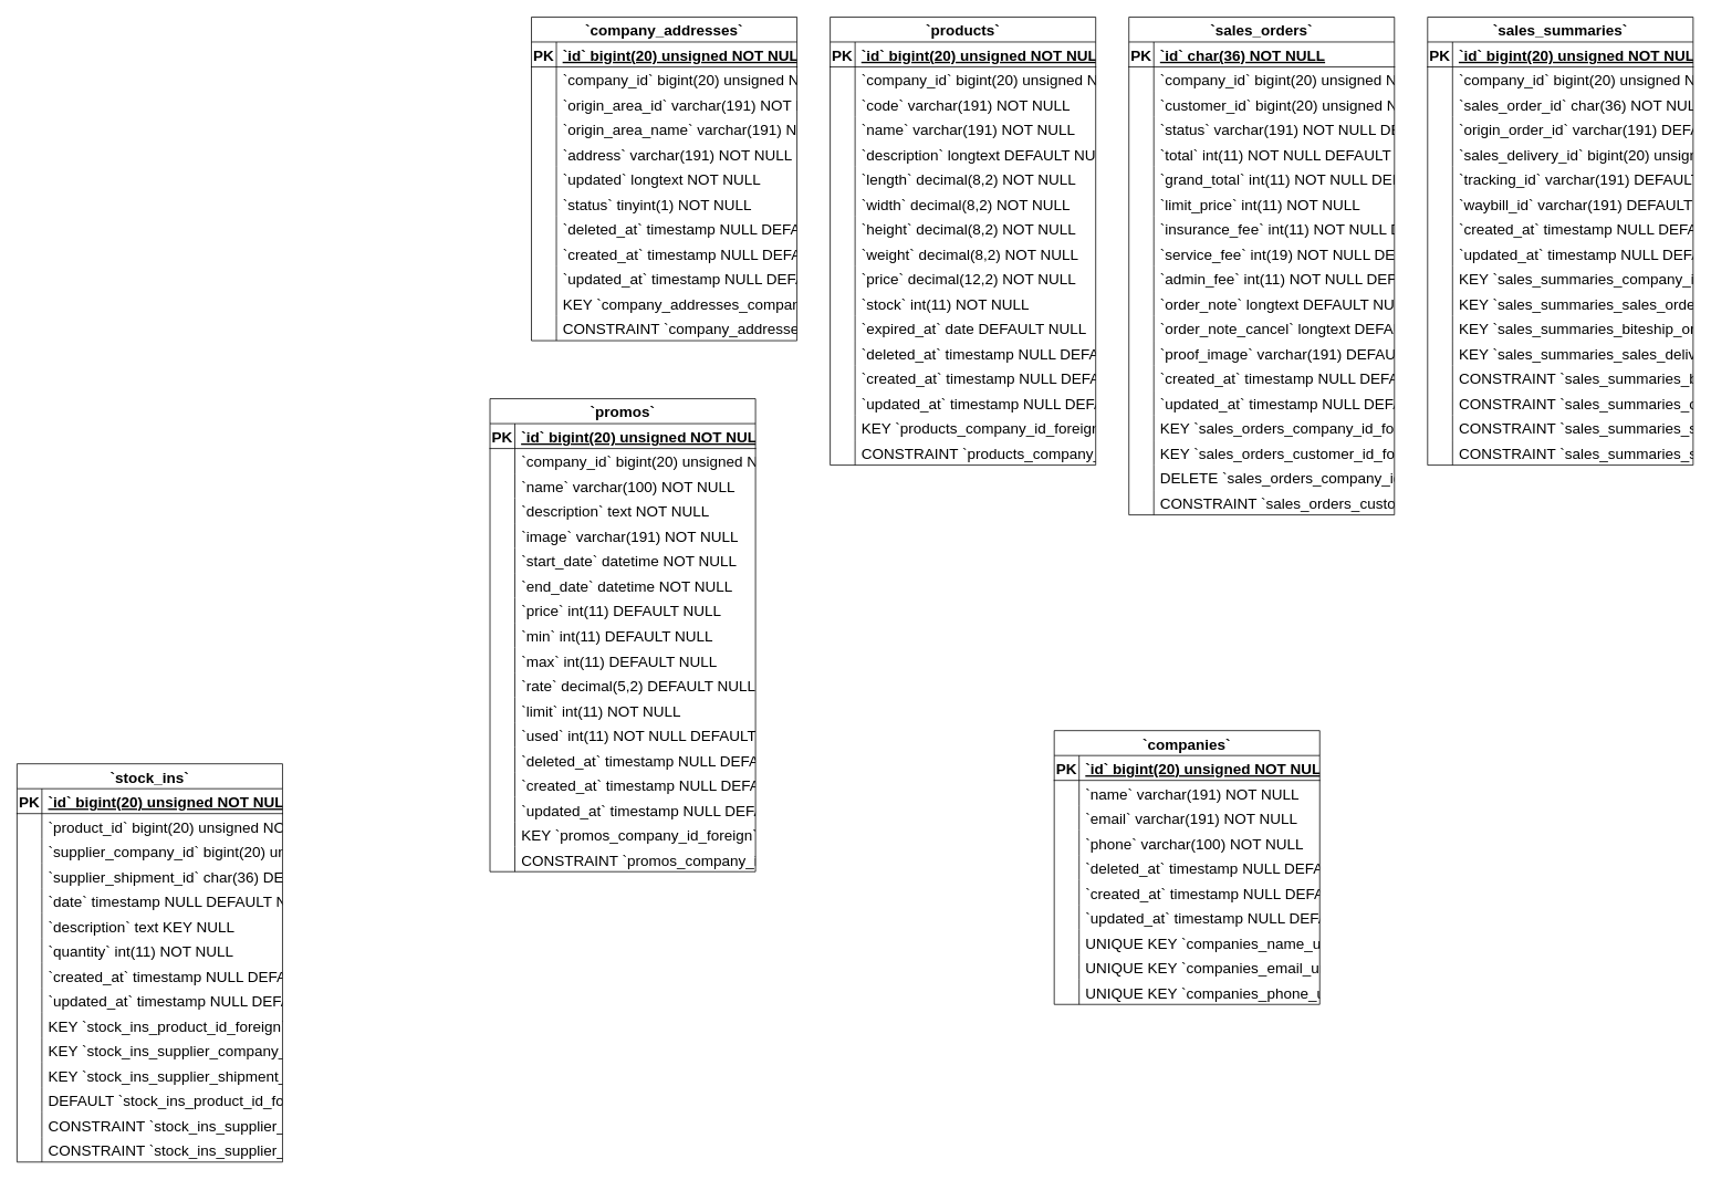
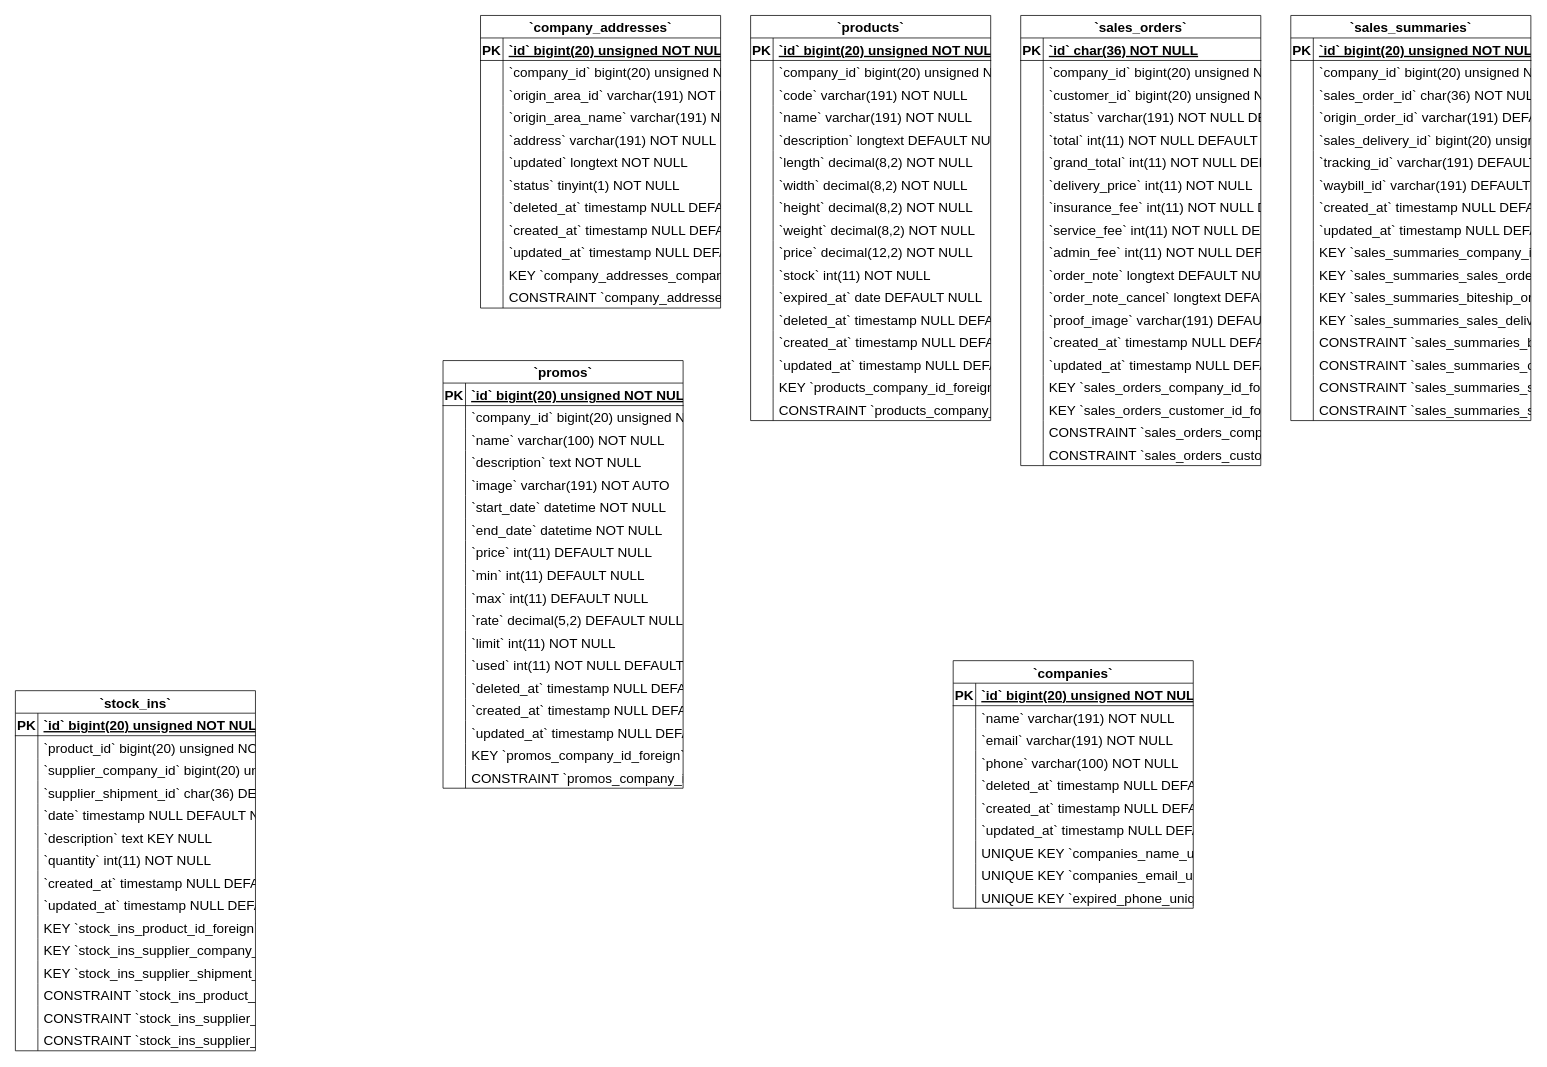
- <mxCell id="244" value="`limit_price` int(11) NOT NULL" style="shape=partialRectangle;overflow=hidden;connectable=0;fillColor=none;align=left;strokeColor=inherit;top=0;left=0;bottom=0;right=0;spacingLeft=6;fontSize=18;" vertex="1" parent="242"><mxGeometry x="30" width="290" height="30" as="geometry"><mxRectangle width="290" height="30" as="alternateBounds" /></mxGeometry></mxCell>
+ <mxCell id="244" value="`delivery_price` int(11) NOT NULL" style="shape=partialRectangle;overflow=hidden;connectable=0;fillColor=none;align=left;strokeColor=inherit;top=0;left=0;bottom=0;right=0;spacingLeft=6;fontSize=18;" vertex="1" parent="242"><mxGeometry x="30" width="290" height="30" as="geometry"><mxRectangle width="290" height="30" as="alternateBounds" /></mxGeometry></mxCell>
- <mxCell id="250" value="`service_fee` int(19) NOT NULL DEFAULT 0" style="shape=partialRectangle;overflow=hidden;connectable=0;fillColor=none;align=left;strokeColor=inherit;top=0;left=0;bottom=0;right=0;spacingLeft=6;fontSize=18;" vertex="1" parent="248"><mxGeometry x="30" width="290" height="30" as="geometry"><mxRectangle width="290" height="30" as="alternateBounds" /></mxGeometry></mxCell>
+ <mxCell id="250" value="`service_fee` int(11) NOT NULL DEFAULT 0" style="shape=partialRectangle;overflow=hidden;connectable=0;fillColor=none;align=left;strokeColor=inherit;top=0;left=0;bottom=0;right=0;spacingLeft=6;fontSize=18;" vertex="1" parent="248"><mxGeometry x="30" width="290" height="30" as="geometry"><mxRectangle width="290" height="30" as="alternateBounds" /></mxGeometry></mxCell>
- <mxCell id="277" value="DELETE `sales_orders_company_id_foreign` FOREIGN KEY (`company_id`) REFERENCES `companies` (`id`)" style="shape=partialRectangle;overflow=hidden;connectable=0;fillColor=none;align=left;strokeColor=inherit;top=0;left=0;bottom=0;right=0;spacingLeft=6;fontSize=18;" vertex="1" parent="275"><mxGeometry x="30" width="290" height="30" as="geometry"><mxRectangle width="290" height="30" as="alternateBounds" /></mxGeometry></mxCell>
+ <mxCell id="277" value="CONSTRAINT `sales_orders_company_id_foreign` FOREIGN KEY (`company_id`) REFERENCES `companies` (`id`)" style="shape=partialRectangle;overflow=hidden;connectable=0;fillColor=none;align=left;strokeColor=inherit;top=0;left=0;bottom=0;right=0;spacingLeft=6;fontSize=18;" vertex="1" parent="275"><mxGeometry x="30" width="290" height="30" as="geometry"><mxRectangle width="290" height="30" as="alternateBounds" /></mxGeometry></mxCell>
- <mxCell id="48" value="`image` varchar(191) NOT NULL" style="shape=partialRectangle;overflow=hidden;connectable=0;fillColor=none;align=left;strokeColor=inherit;top=0;left=0;bottom=0;right=0;spacingLeft=6;fontSize=18;" vertex="1" parent="46"><mxGeometry x="30" width="290" height="30" as="geometry"><mxRectangle width="290" height="30" as="alternateBounds" /></mxGeometry></mxCell>
+ <mxCell id="48" value="`image` varchar(191) NOT AUTO" style="shape=partialRectangle;overflow=hidden;connectable=0;fillColor=none;align=left;strokeColor=inherit;top=0;left=0;bottom=0;right=0;spacingLeft=6;fontSize=18;" vertex="1" parent="46"><mxGeometry x="30" width="290" height="30" as="geometry"><mxRectangle width="290" height="30" as="alternateBounds" /></mxGeometry></mxCell>
- <mxCell id="32" value="UNIQUE KEY `companies_phone_unique` (`phone`)" style="shape=partialRectangle;overflow=hidden;connectable=0;fillColor=none;align=left;strokeColor=inherit;top=0;left=0;bottom=0;right=0;spacingLeft=6;fontSize=18;" vertex="1" parent="30"><mxGeometry x="30" width="290" height="30" as="geometry"><mxRectangle width="290" height="30" as="alternateBounds" /></mxGeometry></mxCell>
+ <mxCell id="32" value="UNIQUE KEY `expired_phone_unique` (`phone`)" style="shape=partialRectangle;overflow=hidden;connectable=0;fillColor=none;align=left;strokeColor=inherit;top=0;left=0;bottom=0;right=0;spacingLeft=6;fontSize=18;" vertex="1" parent="30"><mxGeometry x="30" width="290" height="30" as="geometry"><mxRectangle width="290" height="30" as="alternateBounds" /></mxGeometry></mxCell>
- <mxCell id="127" value="DEFAULT `stock_ins_product_id_foreign` FOREIGN KEY (`product_id`) REFERENCES `products` (`id`)" style="shape=partialRectangle;overflow=hidden;connectable=0;fillColor=none;align=left;strokeColor=inherit;top=0;left=0;bottom=0;right=0;spacingLeft=6;fontSize=18;" vertex="1" parent="125"><mxGeometry x="30" width="290" height="30" as="geometry"><mxRectangle width="290" height="30" as="alternateBounds" /></mxGeometry></mxCell>
+ <mxCell id="127" value="CONSTRAINT `stock_ins_product_id_foreign` FOREIGN KEY (`product_id`) REFERENCES `products` (`id`)" style="shape=partialRectangle;overflow=hidden;connectable=0;fillColor=none;align=left;strokeColor=inherit;top=0;left=0;bottom=0;right=0;spacingLeft=6;fontSize=18;" vertex="1" parent="125"><mxGeometry x="30" width="290" height="30" as="geometry"><mxRectangle width="290" height="30" as="alternateBounds" /></mxGeometry></mxCell>
